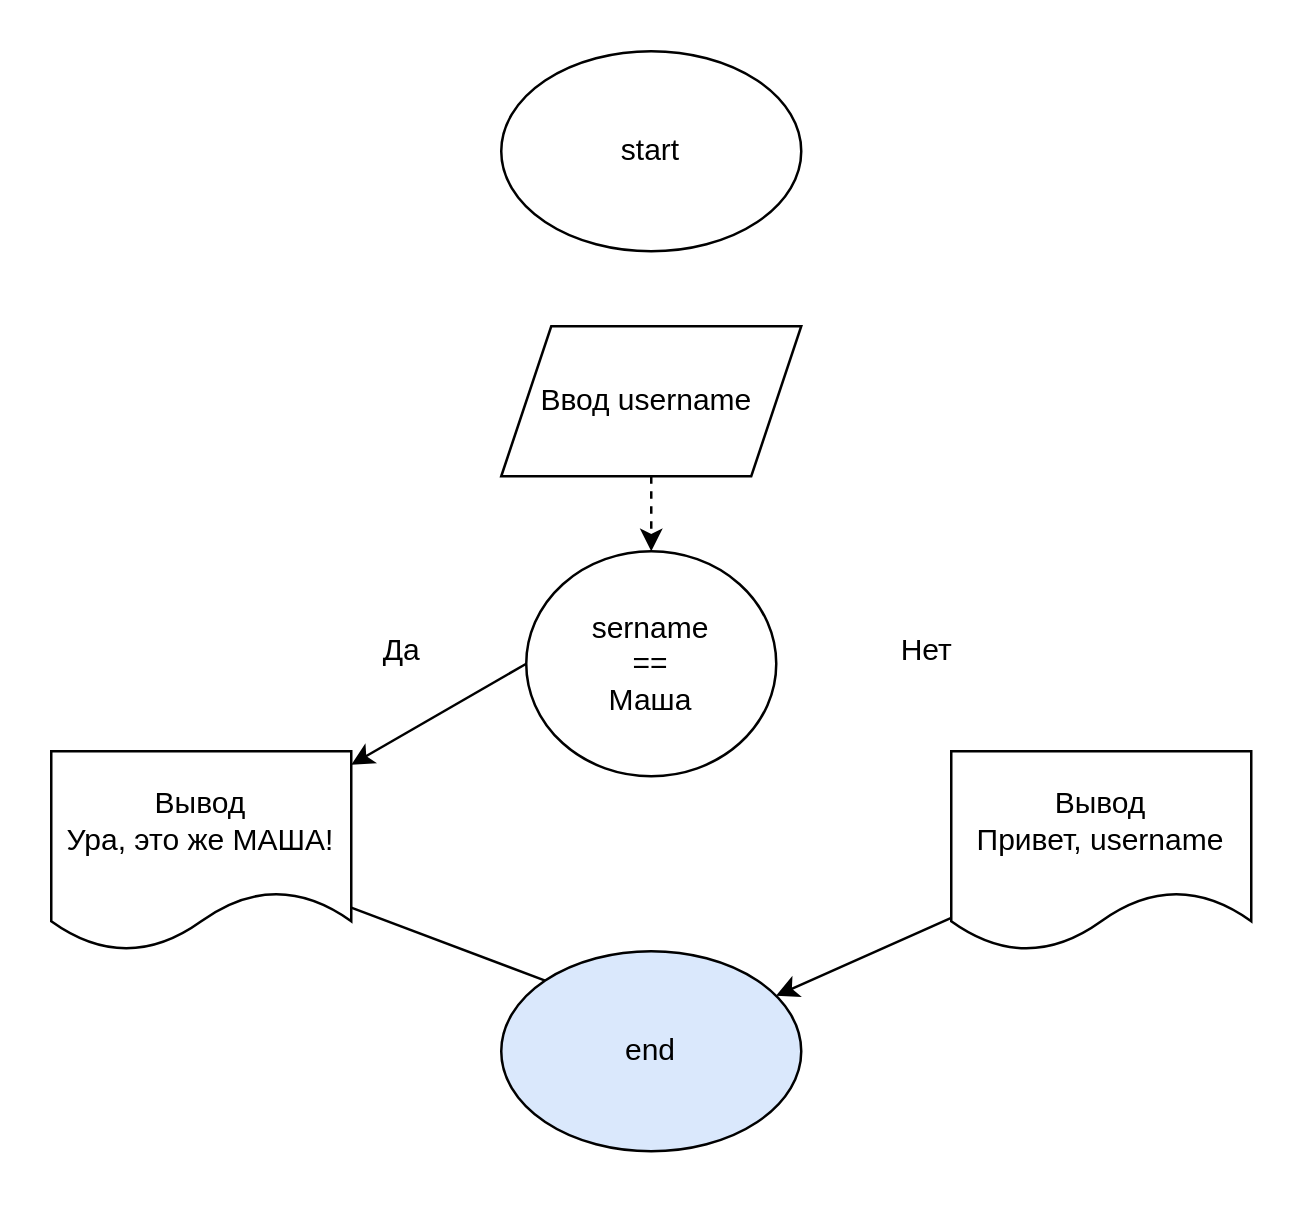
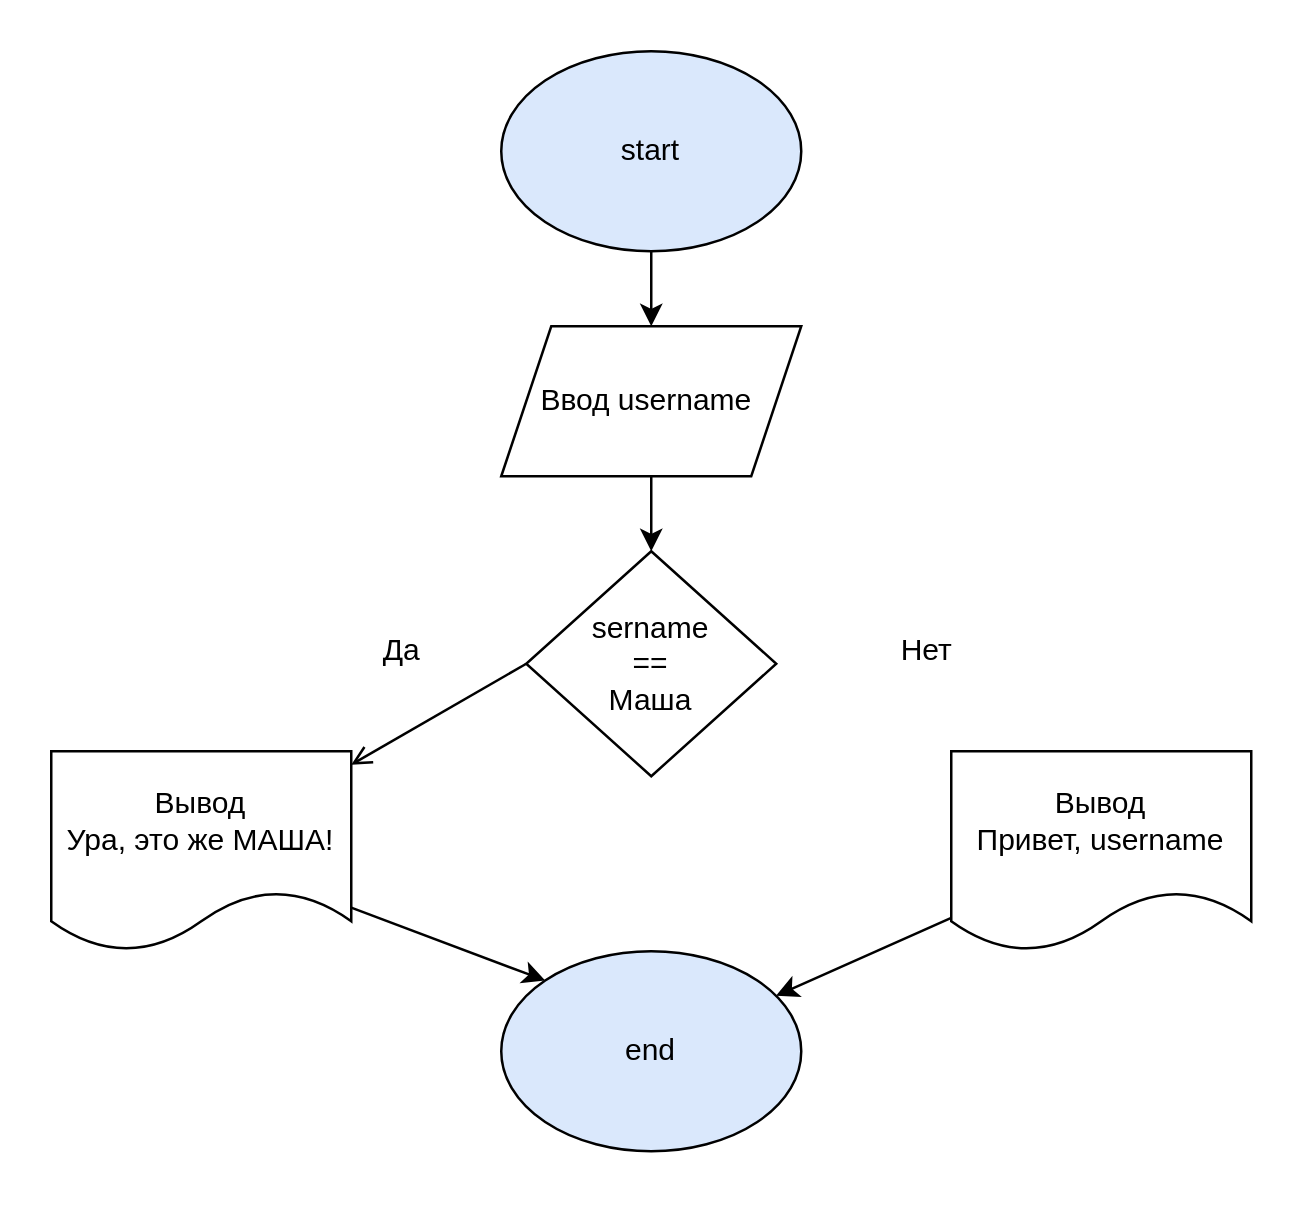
- <mxCell id="3" value="start" style="ellipse;whiteSpace=wrap;html=1;" vertex="1" parent="1"><mxGeometry x="200" y="20" width="120" height="80" as="geometry" /></mxCell>
+ <mxCell id="3" value="start" style="ellipse;whiteSpace=wrap;html=1;fillColor=#dae8fc;" vertex="1" parent="1"><mxGeometry x="200" y="20" width="120" height="80" as="geometry" /></mxCell>
+ <mxCell id="2" value="" style="edgeStyle=none;html=1;" edge="1" parent="1" source="3" target="5"><mxGeometry relative="1" as="geometry" /></mxCell>
- <mxCell id="4" value="" style="edgeStyle=none;html=1;dashed=1;" edge="1" parent="1" source="5" target="7"><mxGeometry relative="1" as="geometry" /></mxCell>
+ <mxCell id="4" value="" style="edgeStyle=none;html=1;" edge="1" parent="1" source="5" target="7"><mxGeometry relative="1" as="geometry" /></mxCell>
- <mxCell id="7" value="sername&lt;br/&gt;==&lt;br/&gt;Маша" style="ellipse;whiteSpace=wrap;html=1;" vertex="1" parent="1"><mxGeometry x="210" y="220" width="100" height="90" as="geometry" /></mxCell>
+ <mxCell id="7" value="sername&lt;br/&gt;==&lt;br/&gt;Маша" style="rhombus;whiteSpace=wrap;html=1;" vertex="1" parent="1"><mxGeometry x="210" y="220" width="100" height="90" as="geometry" /></mxCell>
- <mxCell id="6" style="edgeStyle=none;html=1;exitX=0;exitY=0.5;exitDx=0;exitDy=0;" edge="1" parent="1" source="7" target="11"><mxGeometry relative="1" as="geometry" /></mxCell>
+ <mxCell id="6" style="edgeStyle=none;html=1;exitX=0;exitY=0.5;exitDx=0;exitDy=0;endArrow=open;" edge="1" parent="1" source="7" target="11"><mxGeometry relative="1" as="geometry" /></mxCell>
- <mxCell id="10" value="" style="edgeStyle=none;html=1;entryX=0;entryY=0;entryDx=0;entryDy=0;endArrow=none;" edge="1" parent="1" source="11" target="14"><mxGeometry relative="1" as="geometry"><Array as="points" /></mxGeometry></mxCell>
+ <mxCell id="10" value="" style="edgeStyle=none;html=1;entryX=0;entryY=0;entryDx=0;entryDy=0;" edge="1" parent="1" source="11" target="14"><mxGeometry relative="1" as="geometry"><Array as="points" /></mxGeometry></mxCell>
